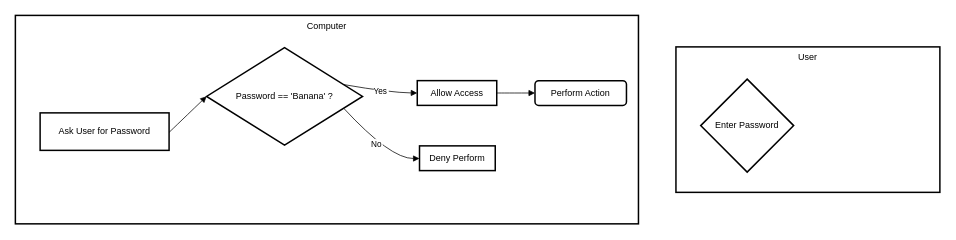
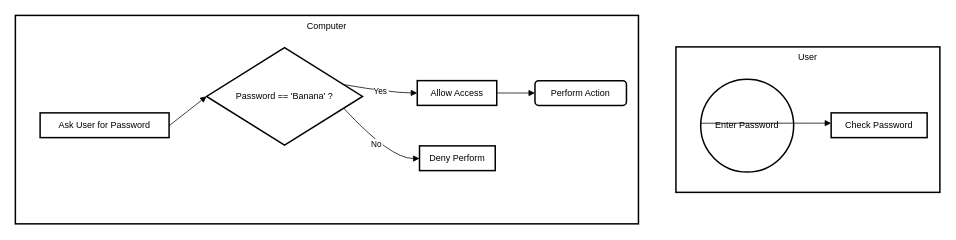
+ <mxCell id="15" value="" style="curved=1;startArrow=none;endArrow=block;exitX=-6.11;exitY=0.16;entryX=-6.89;entryY=-0.76;" edge="1" parent="12" source="14" target="13"><mxGeometry relative="1" as="geometry"><Array as="points" /></mxGeometry></mxCell>
+ <mxCell id="13" value="Check Password" style="whiteSpace=wrap;strokeWidth=2;" vertex="1" parent="12"><mxGeometry x="207" y="88" width="128" height="33" as="geometry" /></mxCell>
- <mxCell id="14" value="Enter Password" style="rhombus;aspect=fixed;strokeWidth=2;whiteSpace=wrap;" vertex="1" parent="12"><mxGeometry x="33" y="43" width="124" height="124" as="geometry" /></mxCell>
+ <mxCell id="14" value="Enter Password" style="ellipse;aspect=fixed;strokeWidth=2;whiteSpace=wrap;" vertex="1" parent="12"><mxGeometry x="33" y="43" width="124" height="124" as="geometry" /></mxCell>
- <mxCell id="4" value="Ask User for Password" style="whiteSpace=wrap;strokeWidth=2;" vertex="1" parent="2"><mxGeometry x="33" y="130" width="172" height="50" as="geometry" /></mxCell>
+ <mxCell id="4" value="Ask User for Password" style="whiteSpace=wrap;strokeWidth=2;" vertex="1" parent="2"><mxGeometry x="33" y="130" width="172" height="33" as="geometry" /></mxCell>
